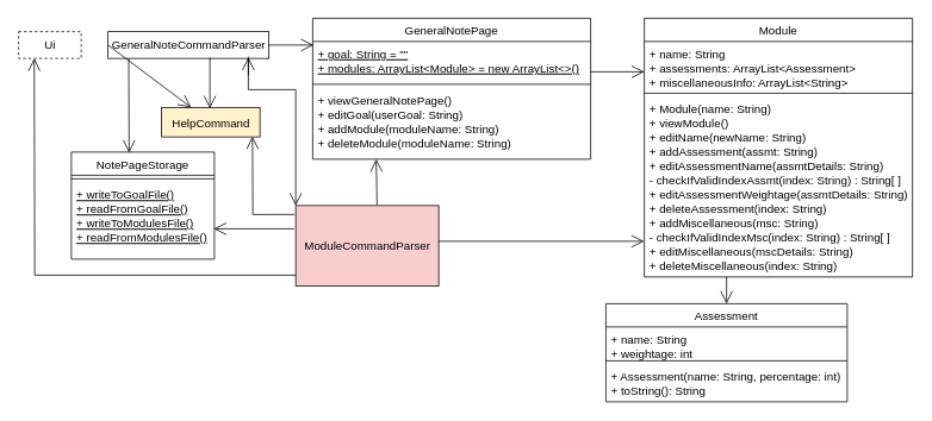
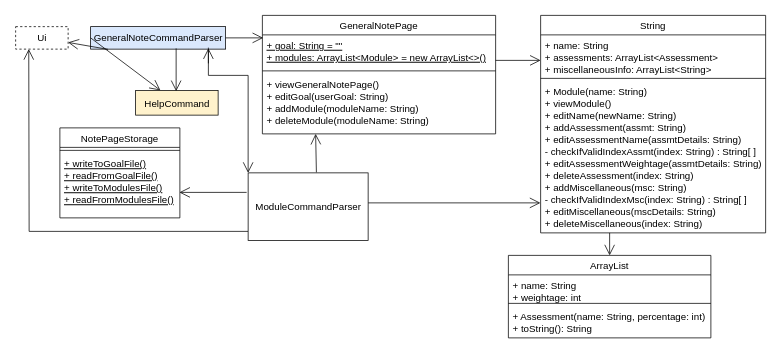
- <mxCell id="11" value="Module" parent="1" vertex="1" style="swimlane;fontStyle=0;align=center;verticalAlign=top;childLayout=stackLayout;horizontal=1;startSize=26;horizontalStack=0;resizeParent=1;resizeParentMax=0;resizeLast=0;collapsible=1;marginBottom=0;fontSize=13;"><mxGeometry as="geometry" width="300" height="290" x="720" y="20" /></mxCell>
+ <mxCell id="11" value="String" parent="1" vertex="1" style="swimlane;fontStyle=0;align=center;verticalAlign=top;childLayout=stackLayout;horizontal=1;startSize=26;horizontalStack=0;resizeParent=1;resizeParentMax=0;resizeLast=0;collapsible=1;marginBottom=0;fontSize=13;"><mxGeometry as="geometry" width="300" height="290" x="720" y="20" /></mxCell>
- <mxCell id="2" value="GeneralNoteCommandParser" parent="1" vertex="1" style="html=1;fontSize=13;"><mxGeometry as="geometry" width="180" height="30" x="120" y="35" /></mxCell>
+ <mxCell id="2" value="GeneralNoteCommandParser" parent="1" vertex="1" style="html=1;fontSize=13;fillColor=#dae8fc;"><mxGeometry as="geometry" width="180" height="30" x="120" y="35" /></mxCell>
- <mxCell id="23" value="" parent="1" style="endArrow=open;endFill=1;endSize=12;html=1;entryX=0.404;entryY=0.006;entryDx=0;entryDy=0;exitX=0.129;exitY=1.011;exitDx=0;exitDy=0;exitPerimeter=0;fontSize=13;entryPerimeter=0;" source="2" edge="1" target="20"><mxGeometry as="geometry" width="160" relative="1"><mxPoint as="sourcePoint" x="480" y="170" /><mxPoint as="targetPoint" x="280" y="470" /></mxGeometry></mxCell>
+ <mxCell id="23" value="" parent="1" style="endArrow=open;endFill=1;endSize=12;html=1;exitX=0.129;exitY=1.011;exitDx=0;exitDy=0;exitPerimeter=0;fontSize=13;" source="2" edge="1" target="3"><mxGeometry as="geometry" width="160" relative="1"><mxPoint as="sourcePoint" x="480" y="170" /><mxPoint as="targetPoint" x="280" y="470" /></mxGeometry></mxCell>
- <mxCell id="31" value="" parent="1" style="endArrow=open;endFill=1;endSize=12;html=1;exitX=-0.008;exitY=0.111;exitDx=0;exitDy=0;exitPerimeter=0;entryX=0.924;entryY=0.99;entryDx=0;entryDy=0;entryPerimeter=0;rounded=0;fontSize=13;" source="30" edge="1" target="24"><mxGeometry as="geometry" width="160" relative="1"><mxPoint as="sourcePoint" x="330" y="210" /><mxPoint as="targetPoint" x="490" y="210" /><Array as="points"><mxPoint x="282" y="240" /></Array></mxGeometry></mxCell>
- <mxCell id="30" value="ModuleCommandParser" parent="1" vertex="1" style="html=1;fontSize=13;fillColor=#f8cecc;"><mxGeometry as="geometry" width="160" height="90" x="330" y="230" /></mxCell>
+ <mxCell id="30" value="ModuleCommandParser" parent="1" vertex="1" style="html=1;fontSize=13;"><mxGeometry as="geometry" width="160" height="90" x="330" y="230" /></mxCell>
- <mxCell id="15" value="Assessment" parent="1" vertex="1" style="swimlane;fontStyle=0;align=center;verticalAlign=top;childLayout=stackLayout;horizontal=1;startSize=26;horizontalStack=0;resizeParent=1;resizeParentMax=0;resizeLast=0;collapsible=1;marginBottom=0;fontSize=13;"><mxGeometry as="geometry" width="270" height="110" x="677" y="340" /></mxCell>
+ <mxCell id="15" value="ArrayList" parent="1" vertex="1" style="swimlane;fontStyle=0;align=center;verticalAlign=top;childLayout=stackLayout;horizontal=1;startSize=26;horizontalStack=0;resizeParent=1;resizeParentMax=0;resizeLast=0;collapsible=1;marginBottom=0;fontSize=13;"><mxGeometry as="geometry" width="270" height="110" x="677" y="340" /></mxCell>
